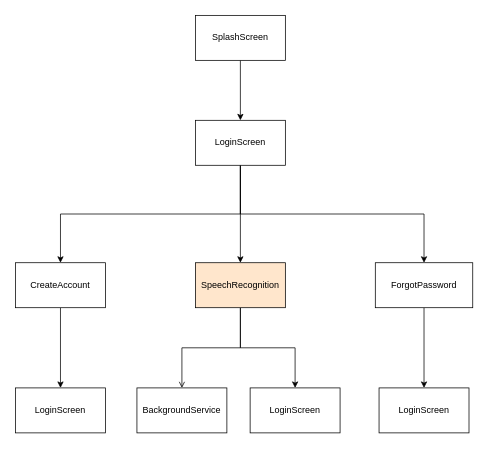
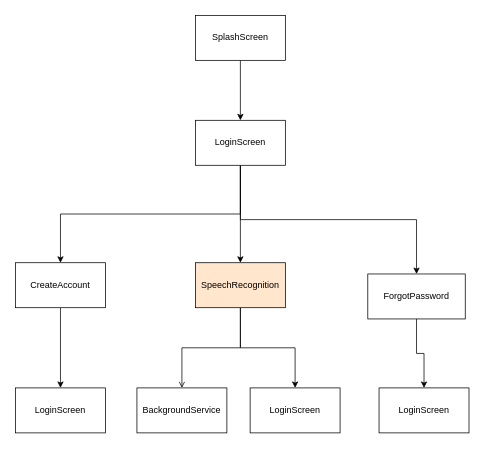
- <mxCell id="12" value="ForgotPassword" style="rounded=0;whiteSpace=wrap;html=1;" vertex="1" parent="1"><mxGeometry x="500" y="350" width="130" height="60" as="geometry" /></mxCell>
+ <mxCell id="12" value="ForgotPassword" style="rounded=0;whiteSpace=wrap;html=1;" vertex="1" parent="1"><mxGeometry x="490" y="365" width="130" height="60" as="geometry" /></mxCell>
